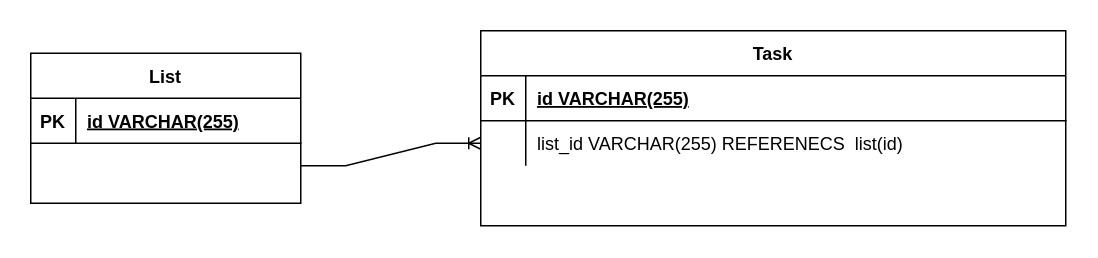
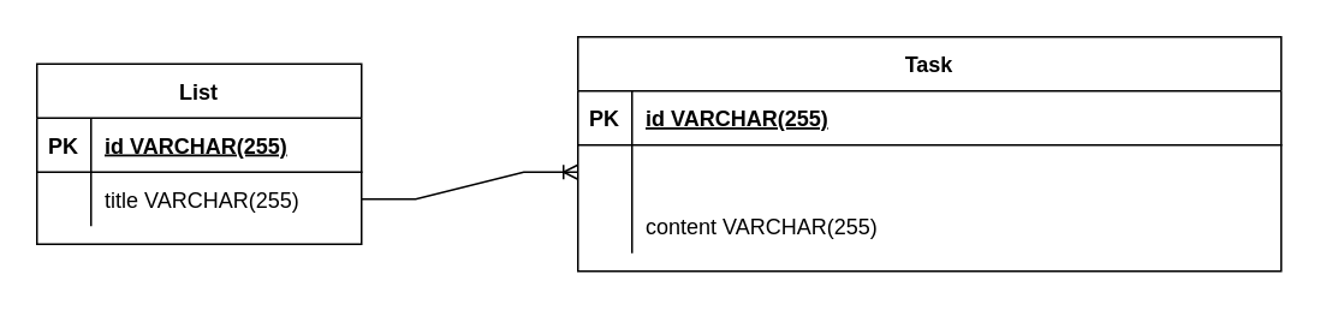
- <mxCell id="15" value="list_id VARCHAR(255) REFERENECS  list(id)" style="shape=partialRectangle;connectable=0;fillColor=none;top=0;left=0;bottom=0;right=0;align=left;spacingLeft=6;overflow=hidden;" parent="13" vertex="1"><mxGeometry x="30" width="360" height="30" as="geometry"><mxRectangle width="360" height="30" as="alternateBounds" /></mxGeometry></mxCell>
+ <mxCell id="8" value="title VARCHAR(255)" style="shape=partialRectangle;connectable=0;fillColor=none;top=0;left=0;bottom=0;right=0;align=left;spacingLeft=6;overflow=hidden;" parent="6" vertex="1"><mxGeometry x="30" width="150" height="30" as="geometry"><mxRectangle width="150" height="30" as="alternateBounds" /></mxGeometry></mxCell>
+ <mxCell id="18" value="content VARCHAR(255)" style="shape=partialRectangle;connectable=0;fillColor=none;top=0;left=0;bottom=0;right=0;align=left;spacingLeft=6;overflow=hidden;" parent="16" vertex="1"><mxGeometry x="30" width="360" height="30" as="geometry"><mxRectangle width="360" height="30" as="alternateBounds" /></mxGeometry></mxCell>
